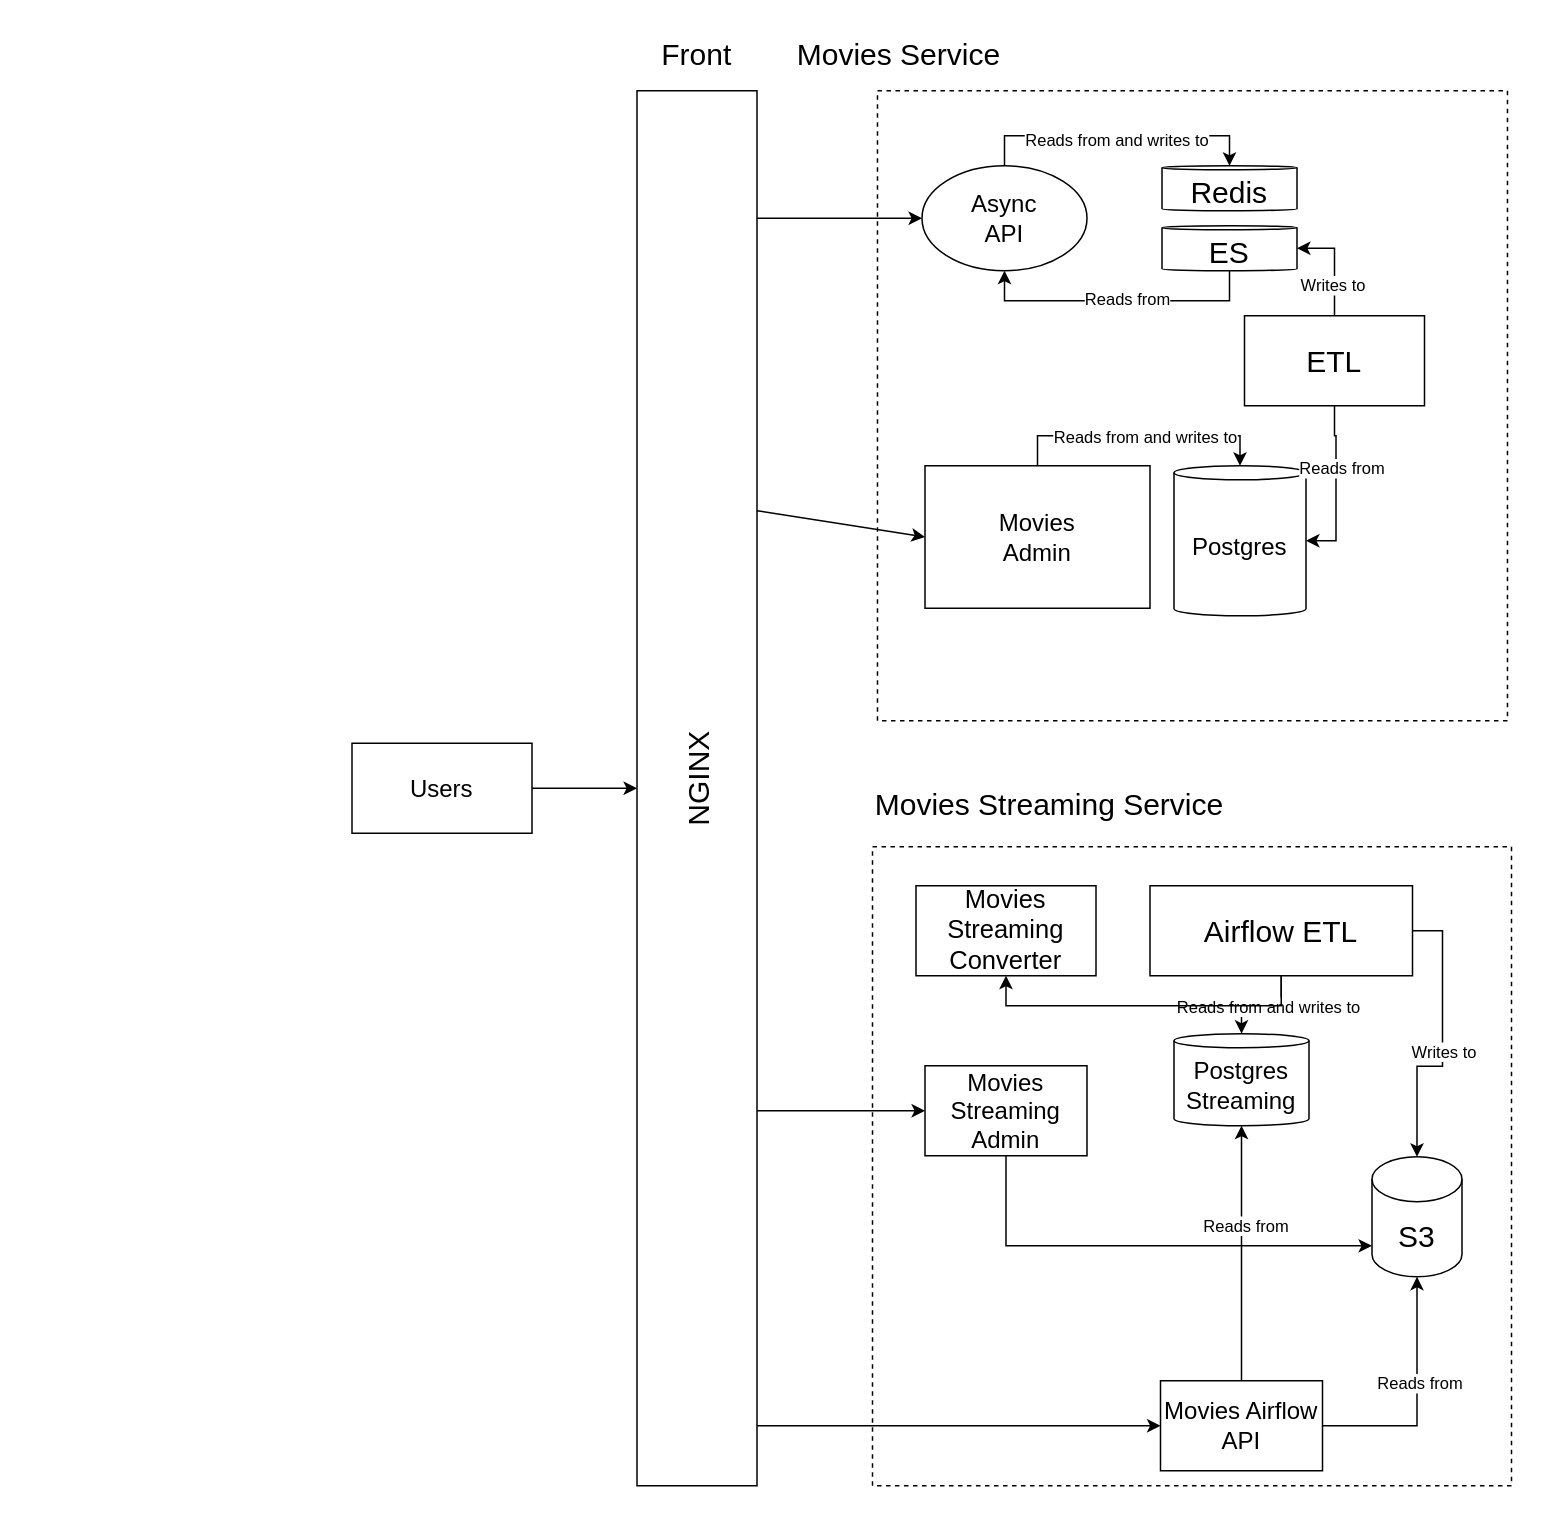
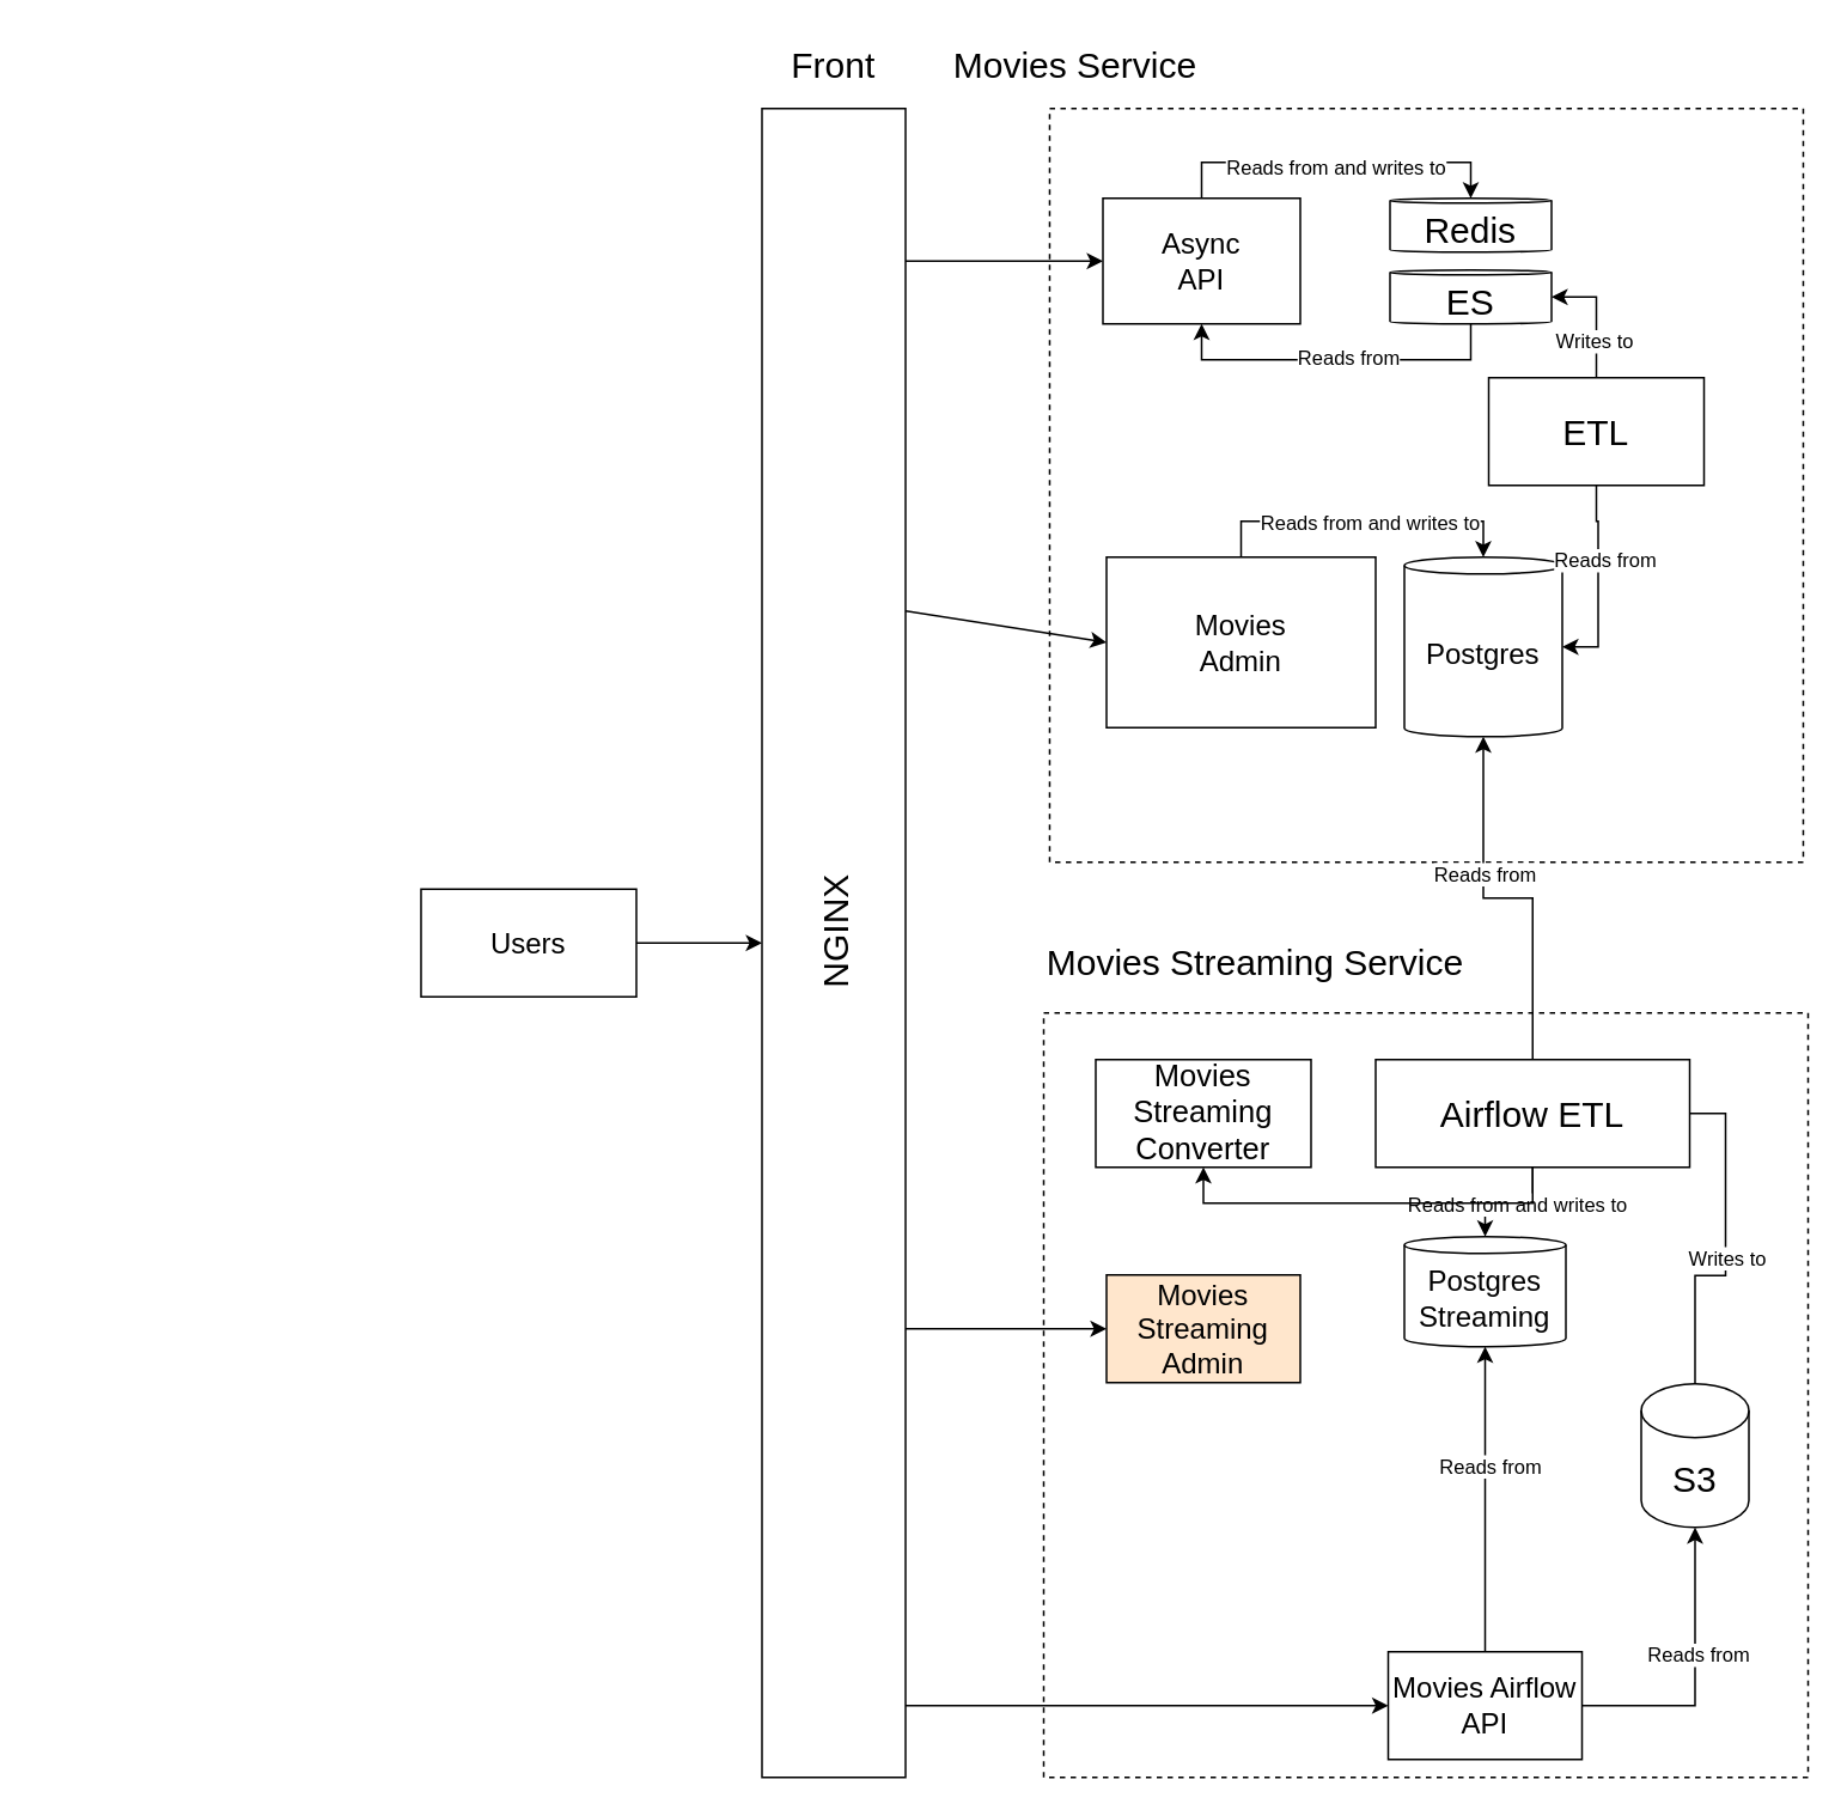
- <mxCell id="15" value="Async&lt;br&gt;API" style="ellipse;whiteSpace=wrap;html=1;fontSize=16;strokeColor=default;strokeWidth=1;" vertex="1" parent="1"><mxGeometry x="614" y="110" width="110" height="70" as="geometry" /></mxCell>
+ <mxCell id="15" value="Async&lt;br&gt;API" style="rounded=0;whiteSpace=wrap;html=1;fontSize=16;strokeColor=default;strokeWidth=1;" vertex="1" parent="1"><mxGeometry x="614" y="110" width="110" height="70" as="geometry" /></mxCell>
+ <mxCell id="36" style="edgeStyle=orthogonalEdgeStyle;rounded=0;orthogonalLoop=1;jettySize=auto;html=1;exitX=0.5;exitY=0;exitDx=0;exitDy=0;entryX=0.5;entryY=1;entryDx=0;entryDy=0;entryPerimeter=0;fontSize=11;" edge="1" parent="1" source="39" target="18"><mxGeometry relative="1" as="geometry" /></mxCell>
+ <mxCell id="37" value="Reads from" style="edgeLabel;html=1;align=center;verticalAlign=middle;resizable=0;points=[];fontSize=11;" vertex="1" connectable="0" parent="36"><mxGeometry x="0.264" relative="1" as="geometry"><mxPoint as="offset" /></mxGeometry></mxCell>
- <mxCell id="29" value="Movies Streaming&lt;br&gt;Admin" style="rounded=0;whiteSpace=wrap;html=1;fontSize=16;strokeColor=default;strokeWidth=1;" vertex="1" parent="1"><mxGeometry x="616" y="710" width="108" height="60" as="geometry" /></mxCell>
+ <mxCell id="29" value="Movies Streaming&lt;br&gt;Admin" style="rounded=0;whiteSpace=wrap;html=1;fontSize=16;strokeColor=default;strokeWidth=1;fillColor=#ffe6cc;" vertex="1" parent="1"><mxGeometry x="616" y="710" width="108" height="60" as="geometry" /></mxCell>
- <mxCell id="32" style="edgeStyle=orthogonalEdgeStyle;rounded=0;orthogonalLoop=1;jettySize=auto;html=1;exitX=1;exitY=0.5;exitDx=0;exitDy=0;fontSize=20;" edge="1" parent="1" source="39" target="46"><mxGeometry relative="1" as="geometry" /></mxCell>
+ <mxCell id="32" style="edgeStyle=orthogonalEdgeStyle;rounded=0;orthogonalLoop=1;jettySize=auto;html=1;exitX=1;exitY=0.5;exitDx=0;exitDy=0;fontSize=20;endArrow=none;" edge="1" parent="1" source="39" target="46"><mxGeometry relative="1" as="geometry" /></mxCell>
- <mxCell id="28" style="edgeStyle=orthogonalEdgeStyle;rounded=0;orthogonalLoop=1;jettySize=auto;html=1;exitX=0.5;exitY=1;exitDx=0;exitDy=0;entryX=0;entryY=0.742;entryDx=0;entryDy=0;entryPerimeter=0;fontSize=11;" edge="1" parent="1" source="29" target="46"><mxGeometry relative="1" as="geometry"><Array as="points"><mxPoint x="670" y="830" /></Array></mxGeometry></mxCell>
